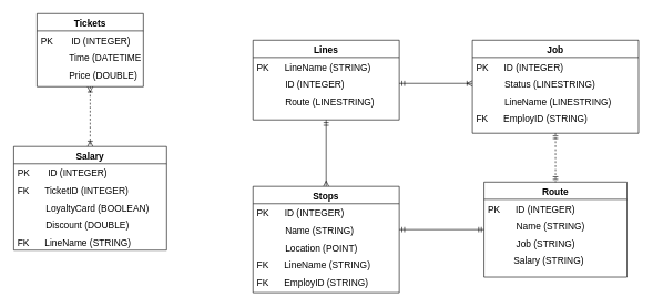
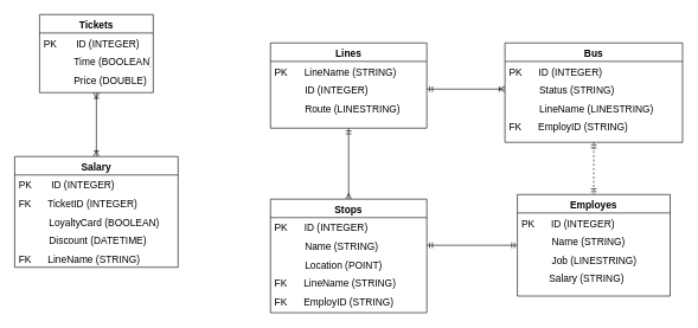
- <mxCell id="30" value="Job" style="swimlane;fontStyle=1;align=center;verticalAlign=top;childLayout=stackLayout;horizontal=1;startSize=26;horizontalStack=0;resizeParent=1;resizeLast=0;collapsible=1;marginBottom=0;rounded=0;shadow=0;strokeWidth=1;fontSize=14;" vertex="1" parent="1"><mxGeometry x="710" y="60" width="250" height="140" as="geometry"><mxRectangle x="550" y="140" width="160" height="26" as="alternateBounds" /></mxGeometry></mxCell>
+ <mxCell id="30" value="Bus" style="swimlane;fontStyle=1;align=center;verticalAlign=top;childLayout=stackLayout;horizontal=1;startSize=26;horizontalStack=0;resizeParent=1;resizeLast=0;collapsible=1;marginBottom=0;rounded=0;shadow=0;strokeWidth=1;fontSize=14;" vertex="1" parent="1"><mxGeometry x="710" y="60" width="250" height="140" as="geometry"><mxRectangle x="550" y="140" width="160" height="26" as="alternateBounds" /></mxGeometry></mxCell>
- <mxCell id="5" value="           Time (DATETIME)" style="text;align=left;verticalAlign=top;spacingLeft=4;spacingRight=4;overflow=hidden;rotatable=0;points=[[0,0.5],[1,0.5]];portConstraint=eastwest;rounded=0;shadow=0;html=0;fontSize=14;" vertex="1" parent="3"><mxGeometry y="52" width="160" height="26" as="geometry" /></mxCell>
+ <mxCell id="5" value="           Time (BOOLEAN)" style="text;align=left;verticalAlign=top;spacingLeft=4;spacingRight=4;overflow=hidden;rotatable=0;points=[[0,0.5],[1,0.5]];portConstraint=eastwest;rounded=0;shadow=0;html=0;fontSize=14;" vertex="1" parent="3"><mxGeometry y="52" width="160" height="26" as="geometry" /></mxCell>
- <mxCell id="32" value="           Status (LINESTRING)" style="text;align=left;verticalAlign=top;spacingLeft=4;spacingRight=4;overflow=hidden;rotatable=0;points=[[0,0.5],[1,0.5]];portConstraint=eastwest;fontSize=14;" vertex="1" parent="30"><mxGeometry y="52" width="250" height="26" as="geometry" /></mxCell>
+ <mxCell id="32" value="           Status (STRING)" style="text;align=left;verticalAlign=top;spacingLeft=4;spacingRight=4;overflow=hidden;rotatable=0;points=[[0,0.5],[1,0.5]];portConstraint=eastwest;fontSize=14;" vertex="1" parent="30"><mxGeometry y="52" width="250" height="26" as="geometry" /></mxCell>
- <mxCell id="2" style="edgeStyle=orthogonalEdgeStyle;rounded=0;orthogonalLoop=1;jettySize=auto;html=1;exitX=0.5;exitY=1;exitDx=0;exitDy=0;endArrow=ERoneToMany;endFill=0;startArrow=ERoneToMany;startFill=0;fontSize=14;dashed=1;" edge="1" parent="1" source="3" target="7"><mxGeometry relative="1" as="geometry" /></mxCell>
+ <mxCell id="2" style="edgeStyle=orthogonalEdgeStyle;rounded=0;orthogonalLoop=1;jettySize=auto;html=1;exitX=0.5;exitY=1;exitDx=0;exitDy=0;endArrow=ERoneToMany;endFill=0;startArrow=ERoneToMany;startFill=0;fontSize=14;" edge="1" parent="1" source="3" target="7"><mxGeometry relative="1" as="geometry" /></mxCell>
- <mxCell id="24" value="Route" style="swimlane;fontStyle=1;align=center;verticalAlign=top;childLayout=stackLayout;horizontal=1;startSize=26;horizontalStack=0;resizeParent=1;resizeLast=0;collapsible=1;marginBottom=0;rounded=0;shadow=0;strokeWidth=1;fontSize=14;" vertex="1" parent="1"><mxGeometry x="727.5" y="273.5" width="215" height="143" as="geometry"><mxRectangle x="550" y="140" width="160" height="26" as="alternateBounds" /></mxGeometry></mxCell>
+ <mxCell id="24" value="Employes" style="swimlane;fontStyle=1;align=center;verticalAlign=top;childLayout=stackLayout;horizontal=1;startSize=26;horizontalStack=0;resizeParent=1;resizeLast=0;collapsible=1;marginBottom=0;rounded=0;shadow=0;strokeWidth=1;fontSize=14;" vertex="1" parent="1"><mxGeometry x="727.5" y="273.5" width="215" height="143" as="geometry"><mxRectangle x="550" y="140" width="160" height="26" as="alternateBounds" /></mxGeometry></mxCell>
- <mxCell id="11" value="           Discount (DOUBLE)" style="text;align=left;verticalAlign=top;spacingLeft=4;spacingRight=4;overflow=hidden;rotatable=0;points=[[0,0.5],[1,0.5]];portConstraint=eastwest;rounded=0;shadow=0;html=0;fontSize=14;" vertex="1" parent="7"><mxGeometry y="104" width="230" height="26" as="geometry" /></mxCell>
+ <mxCell id="11" value="           Discount (DATETIME)" style="text;align=left;verticalAlign=top;spacingLeft=4;spacingRight=4;overflow=hidden;rotatable=0;points=[[0,0.5],[1,0.5]];portConstraint=eastwest;rounded=0;shadow=0;html=0;fontSize=14;" vertex="1" parent="7"><mxGeometry y="104" width="230" height="26" as="geometry" /></mxCell>
- <mxCell id="27" value="           Job (STRING)" style="text;align=left;verticalAlign=top;spacingLeft=4;spacingRight=4;overflow=hidden;rotatable=0;points=[[0,0.5],[1,0.5]];portConstraint=eastwest;rounded=0;shadow=0;html=0;fontSize=14;" vertex="1" parent="24"><mxGeometry y="78" width="215" height="26" as="geometry" /></mxCell>
+ <mxCell id="27" value="           Job (LINESTRING)" style="text;align=left;verticalAlign=top;spacingLeft=4;spacingRight=4;overflow=hidden;rotatable=0;points=[[0,0.5],[1,0.5]];portConstraint=eastwest;rounded=0;shadow=0;html=0;fontSize=14;" vertex="1" parent="24"><mxGeometry y="78" width="215" height="26" as="geometry" /></mxCell>
